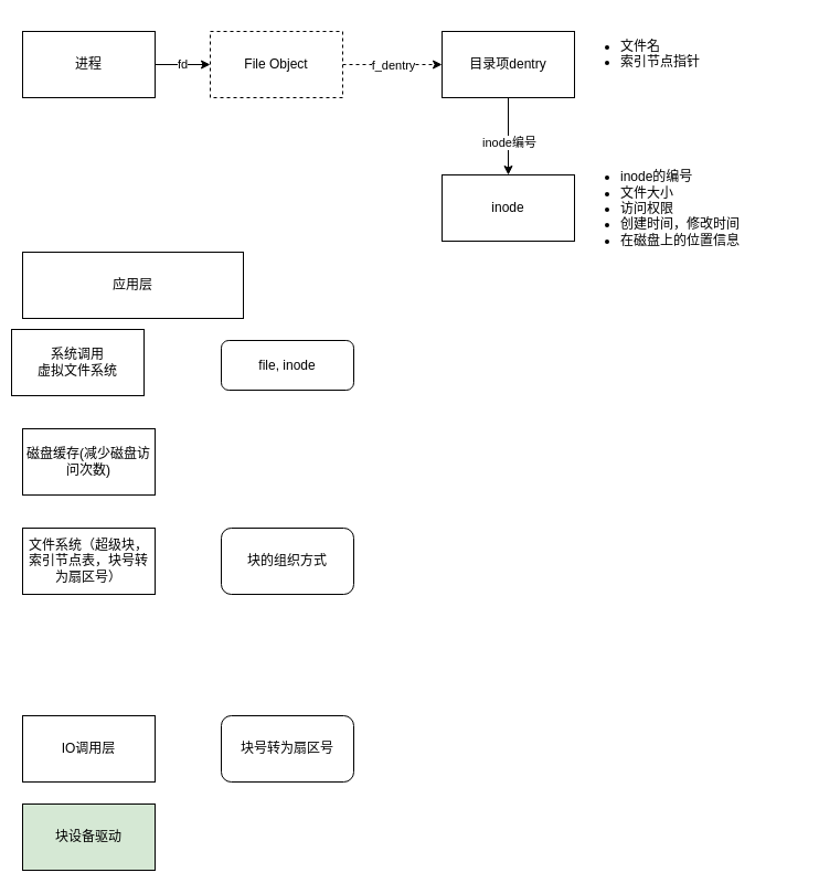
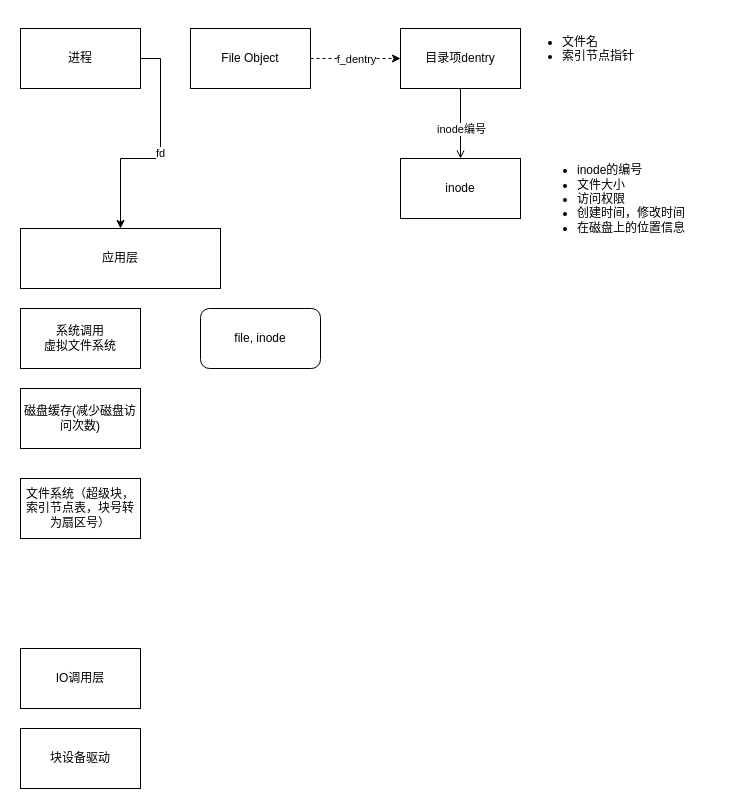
- <mxCell id="17" value="fd" style="edgeStyle=orthogonalEdgeStyle;rounded=0;orthogonalLoop=1;jettySize=auto;html=1;exitX=1;exitY=0.5;exitDx=0;exitDy=0;entryX=0;entryY=0.5;entryDx=0;entryDy=0;" edge="1" parent="1" source="18" target="21"><mxGeometry relative="1" as="geometry" /></mxCell>
+ <mxCell id="17" value="fd" style="edgeStyle=orthogonalEdgeStyle;rounded=0;orthogonalLoop=1;jettySize=auto;html=1;exitX=1;exitY=0.5;exitDx=0;exitDy=0;" edge="1" parent="1" source="18" target="8"><mxGeometry relative="1" as="geometry" /></mxCell>
- <mxCell id="21" value="File Object" style="rounded=0;whiteSpace=wrap;html=1;dashed=1;" vertex="1" parent="1"><mxGeometry x="190" y="28" width="120" height="60" as="geometry" /></mxCell>
+ <mxCell id="21" value="File Object" style="rounded=0;whiteSpace=wrap;html=1;" vertex="1" parent="1"><mxGeometry x="190" y="28" width="120" height="60" as="geometry" /></mxCell>
- <mxCell id="4" style="edgeStyle=orthogonalEdgeStyle;rounded=0;orthogonalLoop=1;jettySize=auto;html=1;exitX=0.5;exitY=1;exitDx=0;exitDy=0;" edge="1" parent="1" source="6" target="2"><mxGeometry relative="1" as="geometry" /></mxCell>
+ <mxCell id="4" style="edgeStyle=orthogonalEdgeStyle;rounded=0;orthogonalLoop=1;jettySize=auto;html=1;exitX=0.5;exitY=1;exitDx=0;exitDy=0;endArrow=open;" edge="1" parent="1" source="6" target="2"><mxGeometry relative="1" as="geometry" /></mxCell>
- <mxCell id="3" value="&lt;ul&gt;&lt;li&gt;inode的编号&lt;/li&gt;&lt;li&gt;文件大小&lt;/li&gt;&lt;li&gt;访问权限&lt;/li&gt;&lt;li&gt;创建时间，修改时间&lt;/li&gt;&lt;li&gt;在磁盘上的位置信息&lt;/li&gt;&lt;/ul&gt;&lt;div&gt;&lt;br&gt;&lt;/div&gt;&lt;div&gt;&lt;br&gt;&lt;/div&gt;" style="text;strokeColor=none;fillColor=none;html=1;whiteSpace=wrap;verticalAlign=middle;overflow=hidden;" vertex="1" parent="1"><mxGeometry x="520" y="128" width="200" height="150" as="geometry" /></mxCell>
+ <mxCell id="3" value="&lt;ul&gt;&lt;li&gt;inode的编号&lt;/li&gt;&lt;li&gt;文件大小&lt;/li&gt;&lt;li&gt;访问权限&lt;/li&gt;&lt;li&gt;创建时间，修改时间&lt;/li&gt;&lt;li&gt;在磁盘上的位置信息&lt;/li&gt;&lt;/ul&gt;&lt;div&gt;&lt;br&gt;&lt;/div&gt;&lt;div&gt;&lt;br&gt;&lt;/div&gt;" style="text;strokeColor=none;fillColor=none;html=1;whiteSpace=wrap;verticalAlign=middle;overflow=hidden;" vertex="1" parent="1"><mxGeometry x="535" y="138" width="200" height="150" as="geometry" /></mxCell>
- <mxCell id="9" value="系统调用&lt;br&gt;虚拟文件系统" style="rounded=0;whiteSpace=wrap;html=1;" vertex="1" parent="1"><mxGeometry x="10" y="298" width="120" height="60" as="geometry" /></mxCell>
+ <mxCell id="9" value="系统调用&lt;br&gt;虚拟文件系统" style="rounded=0;whiteSpace=wrap;html=1;" vertex="1" parent="1"><mxGeometry x="20" y="308" width="120" height="60" as="geometry" /></mxCell>
- <mxCell id="16" value="file, inode" style="rounded=1;whiteSpace=wrap;html=1;" vertex="1" parent="1"><mxGeometry x="200" y="308" width="120" height="45" as="geometry" /></mxCell>
+ <mxCell id="16" value="file, inode" style="rounded=1;whiteSpace=wrap;html=1;" vertex="1" parent="1"><mxGeometry x="200" y="308" width="120" height="60" as="geometry" /></mxCell>
- <mxCell id="12" value="块的组织方式" style="rounded=1;whiteSpace=wrap;html=1;" vertex="1" parent="1"><mxGeometry x="200" y="478" width="120" height="60" as="geometry" /></mxCell>
- <mxCell id="15" value="块号转为扇区号" style="rounded=1;whiteSpace=wrap;html=1;" vertex="1" parent="1"><mxGeometry x="200" y="648" width="120" height="60" as="geometry" /></mxCell>
- <mxCell id="13" value="块设备驱动" style="rounded=0;whiteSpace=wrap;html=1;fillColor=#d5e8d4;" vertex="1" parent="1"><mxGeometry x="20" y="728" width="120" height="60" as="geometry" /></mxCell>
+ <mxCell id="13" value="块设备驱动" style="rounded=0;whiteSpace=wrap;html=1;" vertex="1" parent="1"><mxGeometry x="20" y="728" width="120" height="60" as="geometry" /></mxCell>
